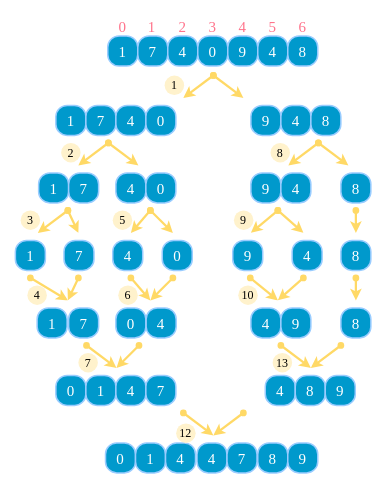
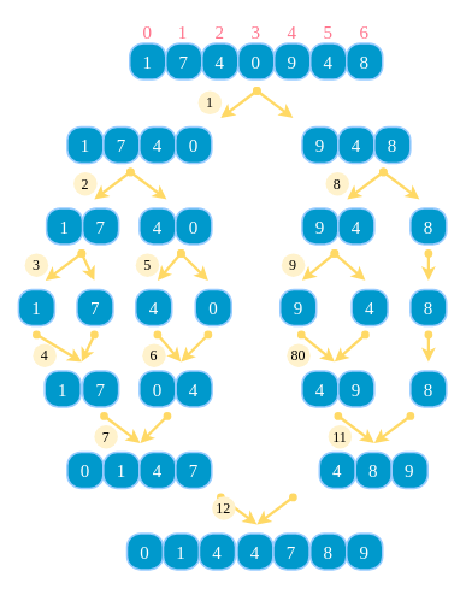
- <mxCell id="85" value="10" style="ellipse;whiteSpace=wrap;html=1;aspect=fixed;strokeWidth=2;fontFamily=Tahoma;spacingBottom=0;spacingRight=0;strokeColor=none;fillColor=#fff2cc;spacing=0;verticalAlign=middle;align=center;fontSize=16;" parent="1" vertex="1"><mxGeometry x="317.19" y="380" width="26" height="26" as="geometry" /></mxCell>
+ <mxCell id="85" value="80" style="ellipse;whiteSpace=wrap;html=1;aspect=fixed;strokeWidth=2;fontFamily=Tahoma;spacingBottom=0;spacingRight=0;strokeColor=none;fillColor=#fff2cc;spacing=0;verticalAlign=middle;align=center;fontSize=16;" parent="1" vertex="1"><mxGeometry x="317.19" y="380" width="26" height="26" as="geometry" /></mxCell>
- <mxCell id="95" value="13" style="ellipse;whiteSpace=wrap;html=1;aspect=fixed;strokeWidth=2;fontFamily=Tahoma;spacingBottom=0;spacingRight=0;strokeColor=none;fillColor=#fff2cc;spacing=0;verticalAlign=middle;align=center;fontSize=16;" parent="1" vertex="1"><mxGeometry x="363" y="470" width="26" height="26" as="geometry" /></mxCell>
+ <mxCell id="95" value="11" style="ellipse;whiteSpace=wrap;html=1;aspect=fixed;strokeWidth=2;fontFamily=Tahoma;spacingBottom=0;spacingRight=0;strokeColor=none;fillColor=#fff2cc;spacing=0;verticalAlign=middle;align=center;fontSize=16;" parent="1" vertex="1"><mxGeometry x="363" y="470" width="26" height="26" as="geometry" /></mxCell>
- <mxCell id="94" value="12" style="ellipse;whiteSpace=wrap;html=1;aspect=fixed;strokeWidth=2;fontFamily=Tahoma;spacingBottom=0;spacingRight=0;strokeColor=none;fillColor=#fff2cc;spacing=0;verticalAlign=middle;align=center;fontSize=16;" parent="1" vertex="1"><mxGeometry x="234.38" y="564" width="26" height="26" as="geometry" /></mxCell>
+ <mxCell id="94" value="12" style="ellipse;whiteSpace=wrap;html=1;aspect=fixed;strokeWidth=2;fontFamily=Tahoma;spacingBottom=0;spacingRight=0;strokeColor=none;fillColor=#fff2cc;spacing=0;verticalAlign=middle;align=center;fontSize=16;" parent="1" vertex="1"><mxGeometry x="234.38" y="549" width="26" height="26" as="geometry" /></mxCell>
